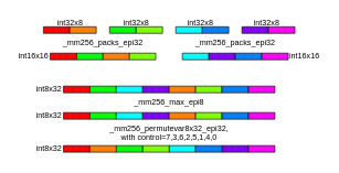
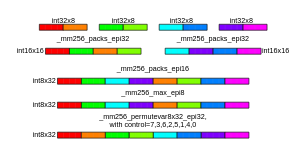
+ <mxCell id="26" value="_mm256_packs_epi16" style="text;whiteSpace=wrap;html=1;align=center;" vertex="1" parent="1"><mxGeometry x="190" y="100" width="130" height="30" as="geometry" /></mxCell>
